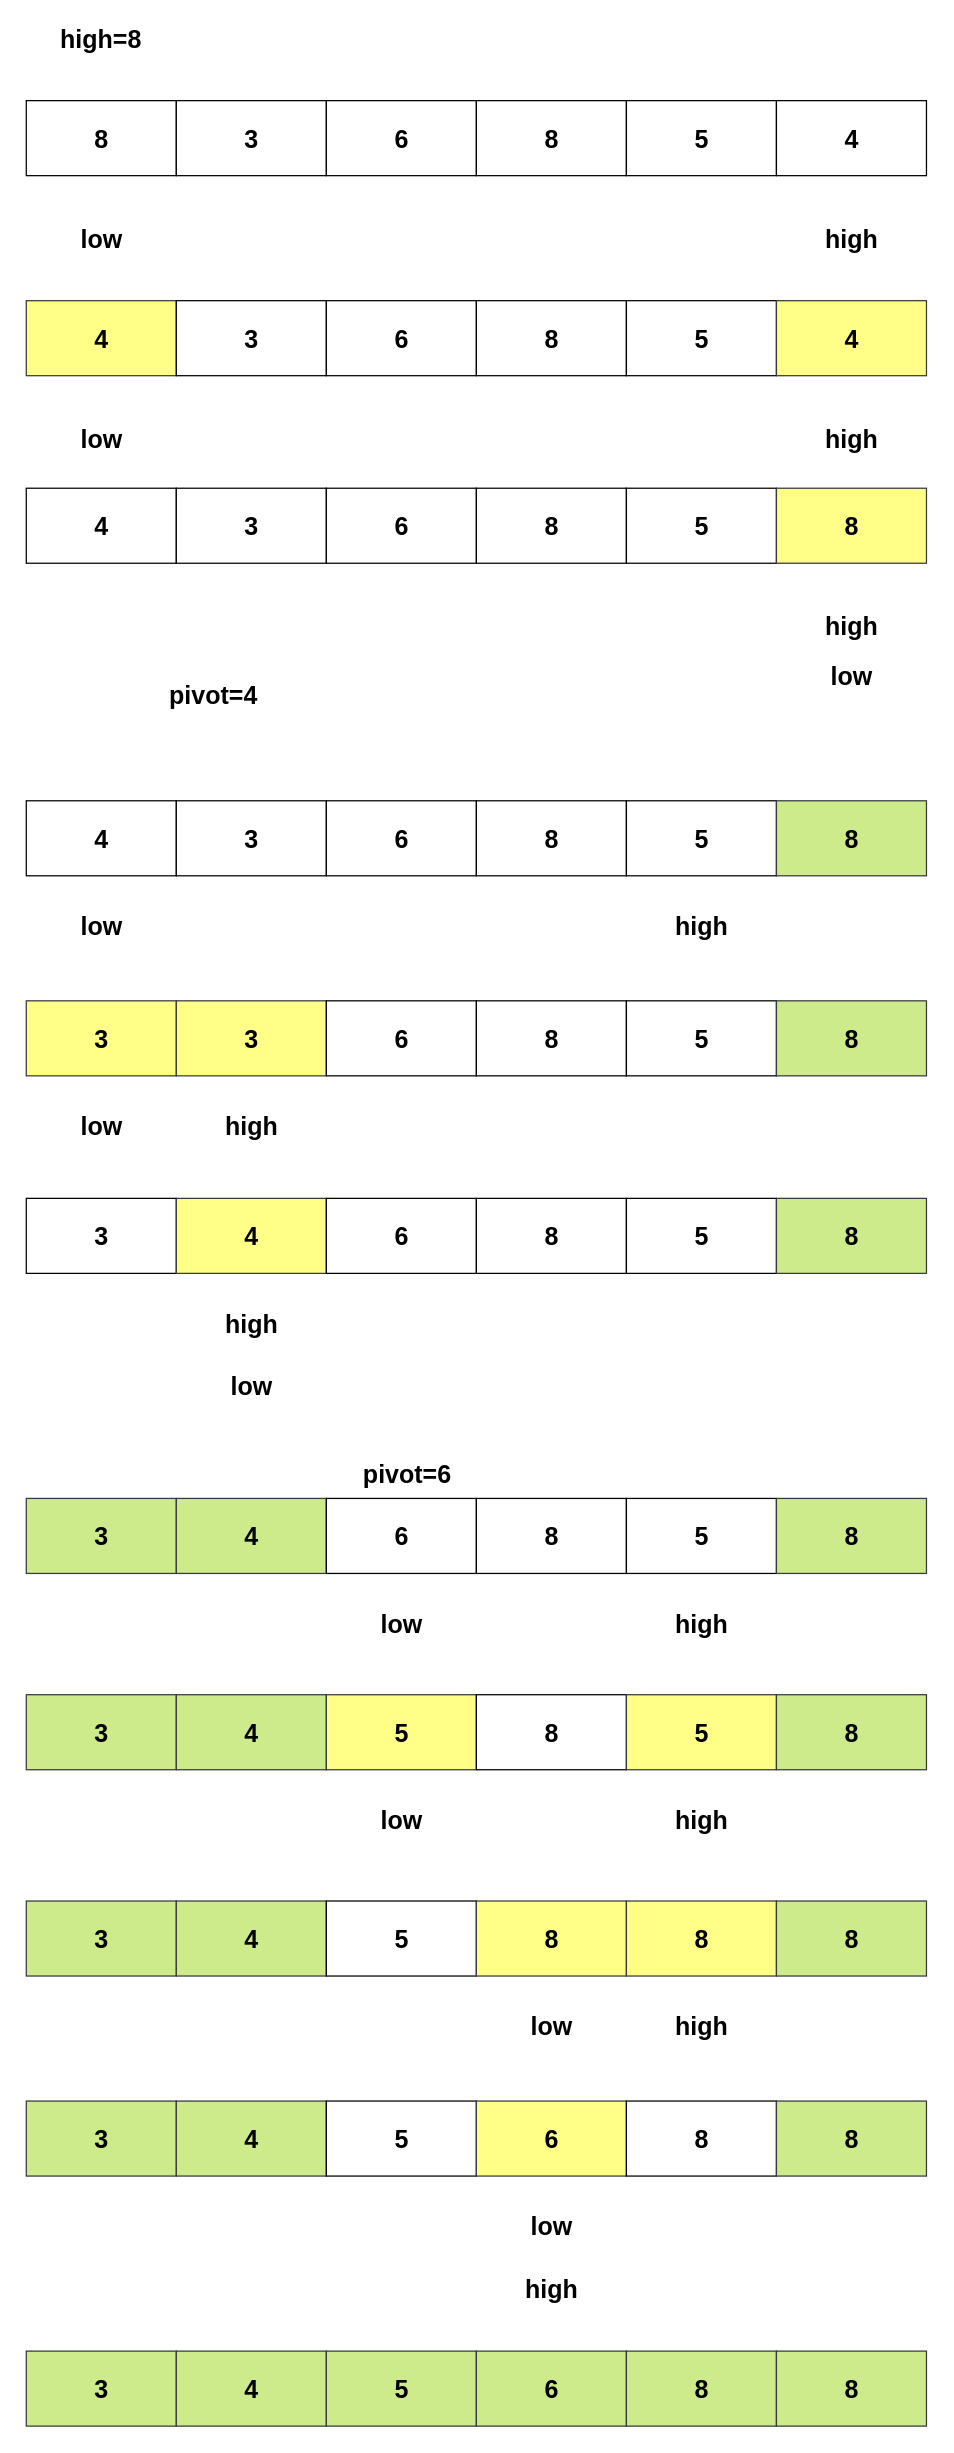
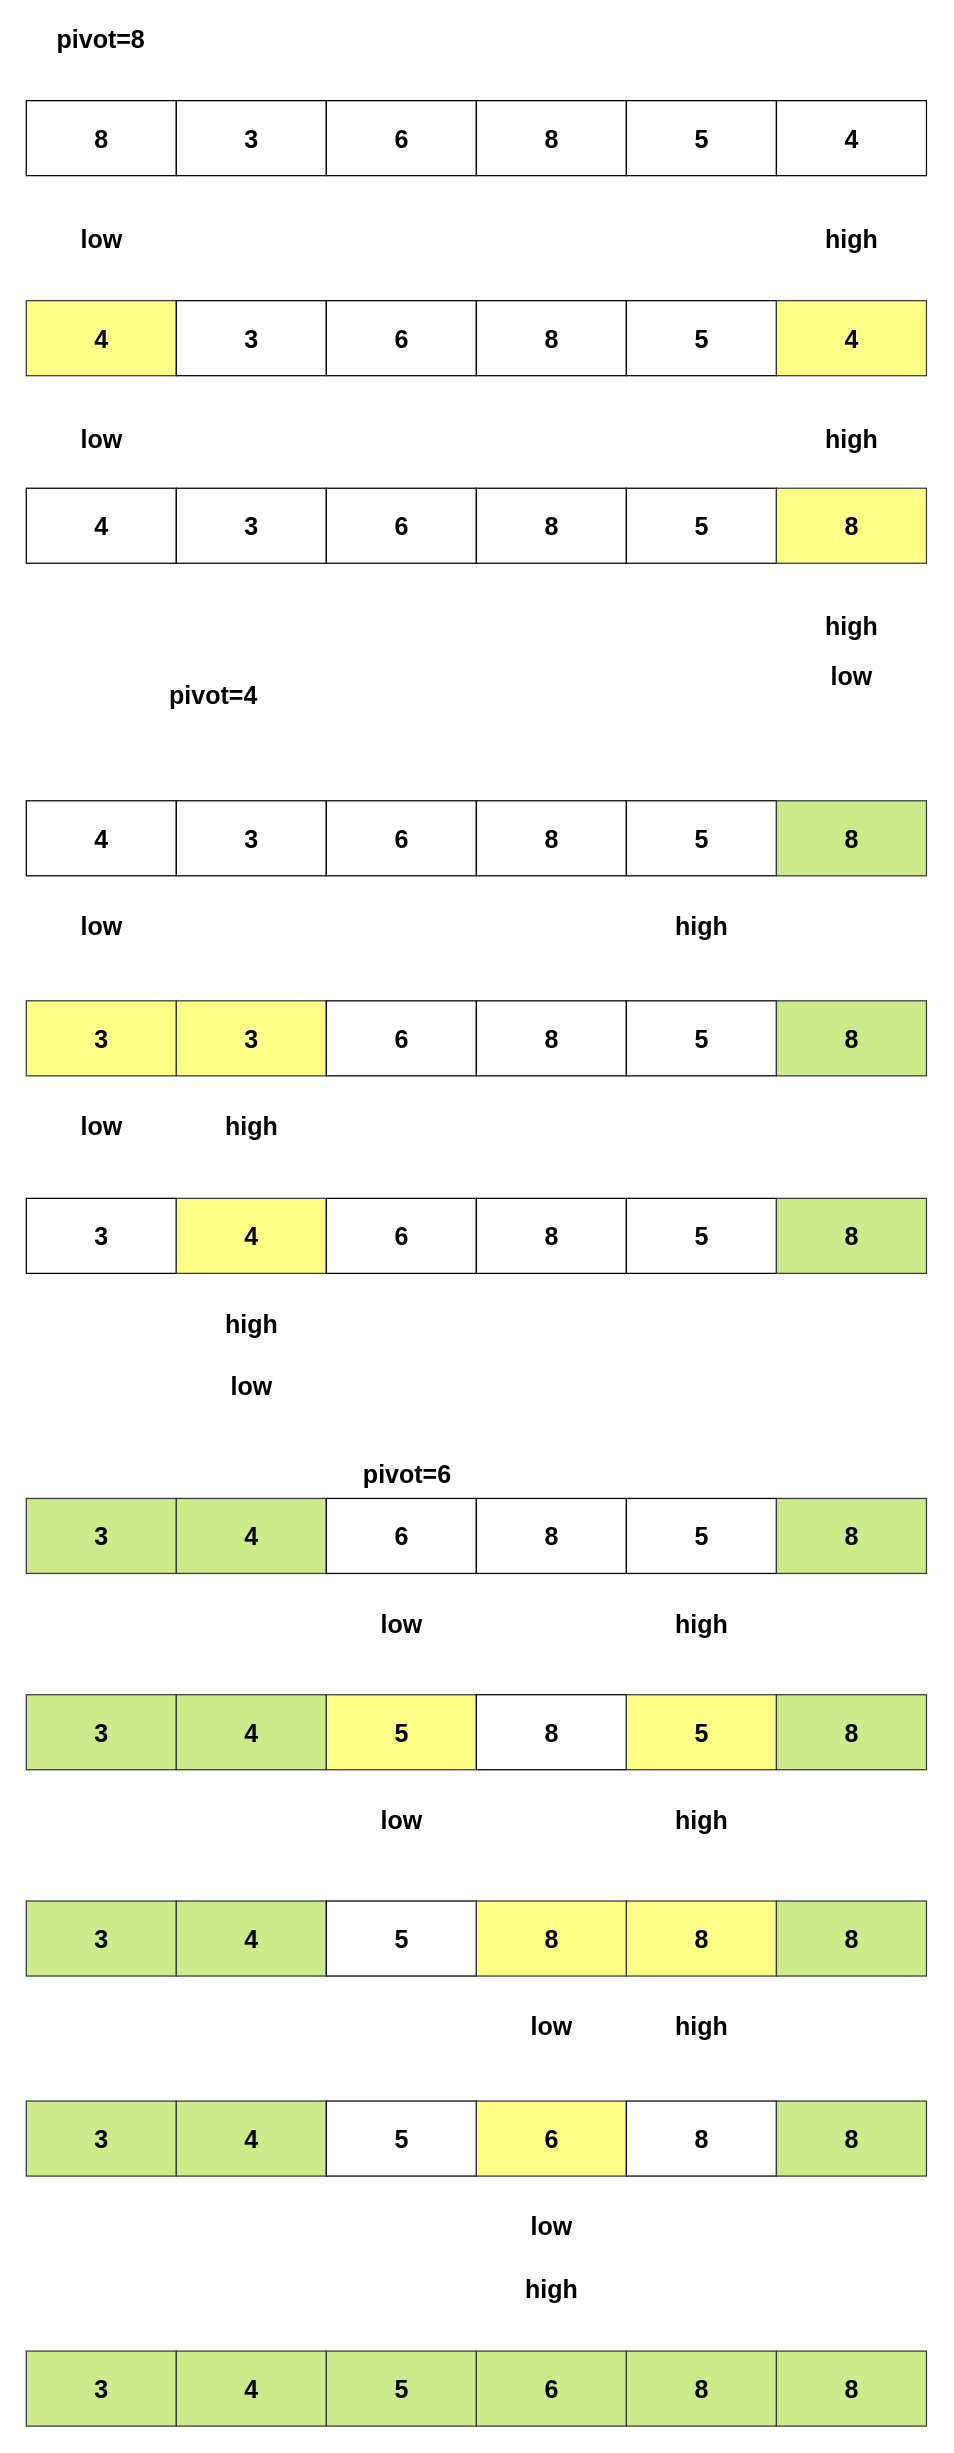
- <mxCell id="2" value="high=8" style="text;html=1;strokeColor=none;fillColor=none;align=center;verticalAlign=middle;whiteSpace=wrap;rounded=0;fontSize=20;fontStyle=1;container=1;" vertex="1" parent="1"><mxGeometry x="42" y="20" width="77" height="20" as="geometry" /></mxCell>
+ <mxCell id="2" value="pivot=8" style="text;html=1;strokeColor=none;fillColor=none;align=center;verticalAlign=middle;whiteSpace=wrap;rounded=0;fontSize=20;fontStyle=1;container=1;" vertex="1" parent="1"><mxGeometry x="42" y="20" width="77" height="20" as="geometry" /></mxCell>
